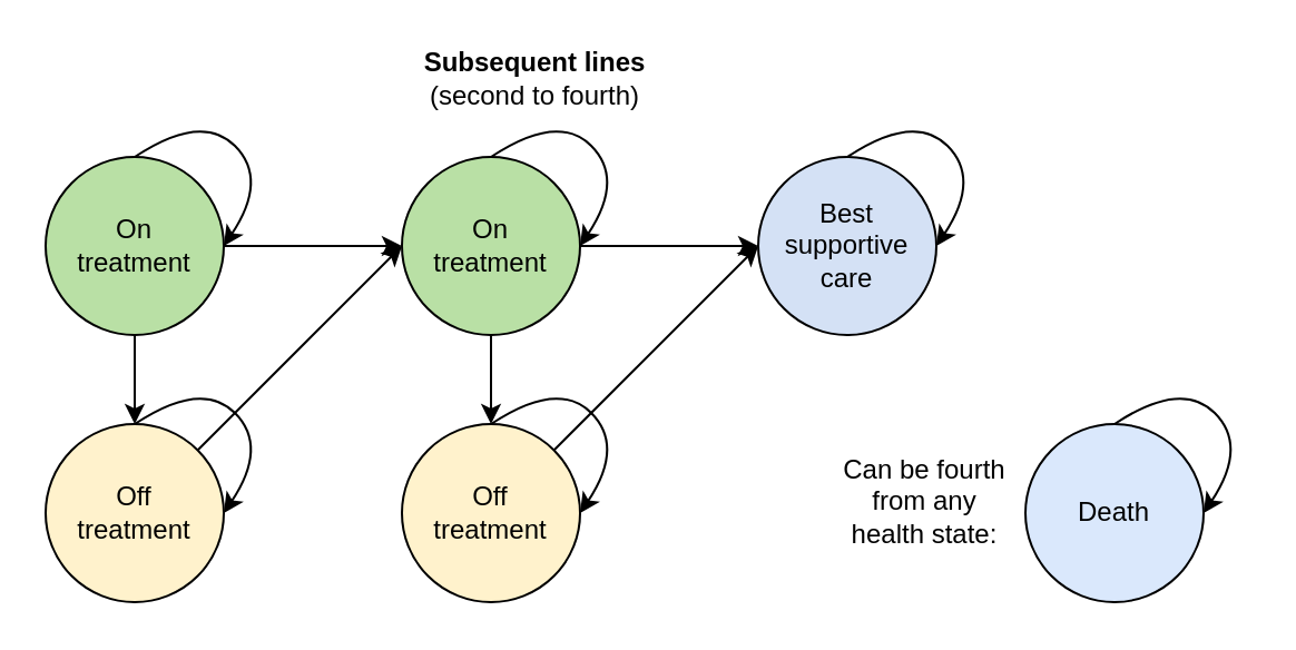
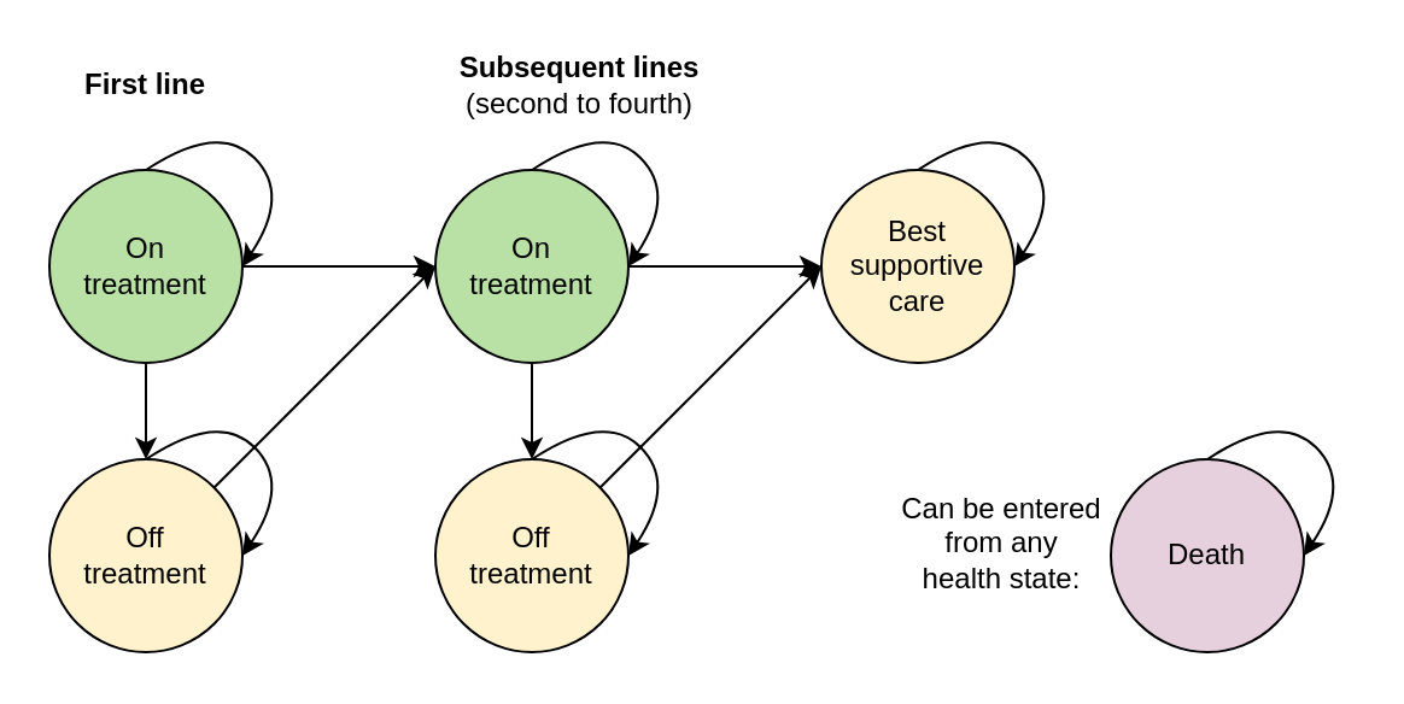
+ <mxCell id="7" value="First line" style="text;html=1;align=center;verticalAlign=middle;whiteSpace=wrap;rounded=0;fontStyle=1" vertex="1" parent="1"><mxGeometry x="30" y="20" width="60" height="30" as="geometry" /></mxCell>
- <mxCell id="9" value="Best supportive care" style="ellipse;whiteSpace=wrap;html=1;aspect=fixed;fillColor=#D4E1F5;" vertex="1" parent="1"><mxGeometry x="340" y="70" width="80" height="80" as="geometry" /></mxCell>
+ <mxCell id="9" value="Best supportive care" style="ellipse;whiteSpace=wrap;html=1;aspect=fixed;fillColor=#fff2cc;" vertex="1" parent="1"><mxGeometry x="340" y="70" width="80" height="80" as="geometry" /></mxCell>
- <mxCell id="22" value="Can be fourth from any&lt;div&gt;health state:&lt;/div&gt;" style="text;html=1;align=center;verticalAlign=middle;whiteSpace=wrap;rounded=0;" vertex="1" parent="1"><mxGeometry x="370" y="210" width="90" height="30" as="geometry" /></mxCell>
+ <mxCell id="22" value="Can be entered from any&lt;div&gt;health state:&lt;/div&gt;" style="text;html=1;align=center;verticalAlign=middle;whiteSpace=wrap;rounded=0;" vertex="1" parent="1"><mxGeometry x="370" y="210" width="90" height="30" as="geometry" /></mxCell>
- <mxCell id="20" value="Death" style="ellipse;whiteSpace=wrap;html=1;aspect=fixed;fillColor=#dae8fc;" vertex="1" parent="1"><mxGeometry x="460" y="190" width="80" height="80" as="geometry" /></mxCell>
+ <mxCell id="20" value="Death" style="ellipse;whiteSpace=wrap;html=1;aspect=fixed;fillColor=#E6D0DE;" vertex="1" parent="1"><mxGeometry x="460" y="190" width="80" height="80" as="geometry" /></mxCell>
